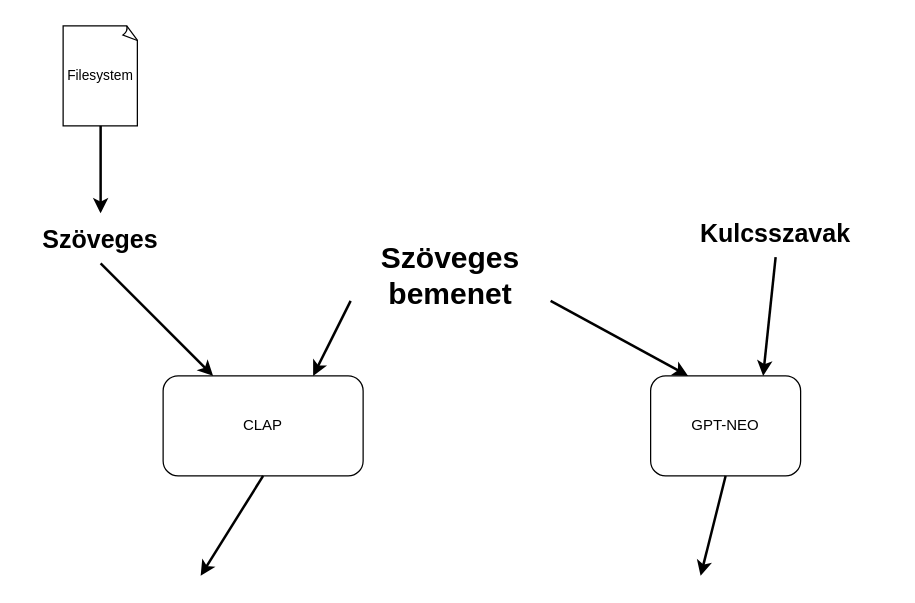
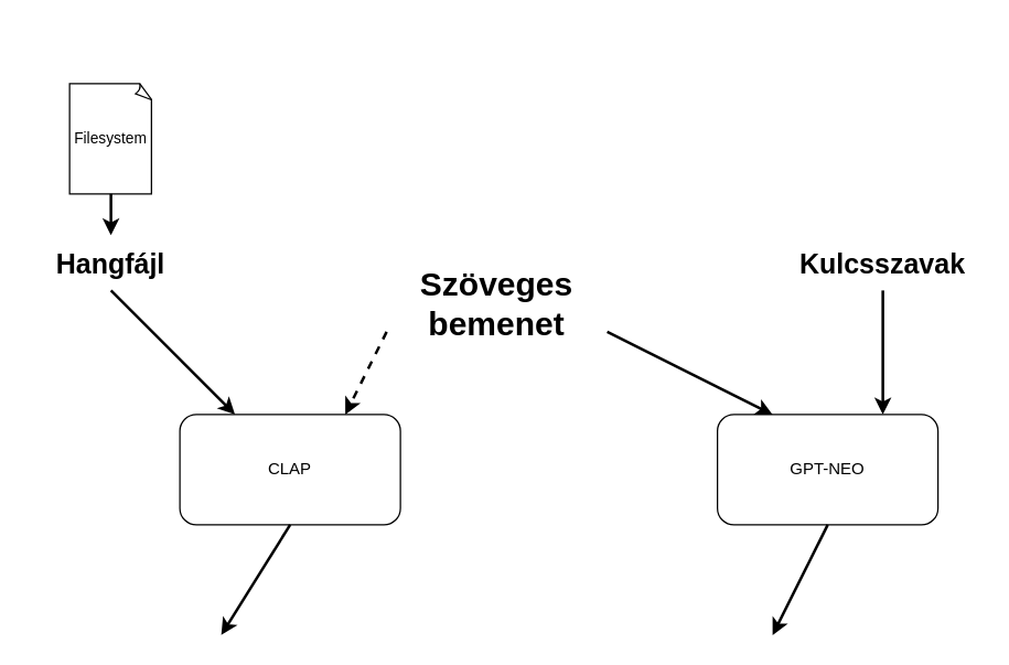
- <mxCell id="11" value="&lt;font style=&quot;font-size: 11px;&quot;&gt;Filesystem&lt;/font&gt;" style="whiteSpace=wrap;html=1;shape=mxgraph.basic.document" vertex="1" parent="1"><mxGeometry x="50" y="20" width="60" height="80" as="geometry" /></mxCell>
+ <mxCell id="11" value="&lt;font style=&quot;font-size: 11px;&quot;&gt;Filesystem&lt;/font&gt;" style="whiteSpace=wrap;html=1;shape=mxgraph.basic.document" vertex="1" parent="1"><mxGeometry x="50" y="60" width="60" height="80" as="geometry" /></mxCell>
- <mxCell id="8" value="&lt;font style=&quot;font-size: 24px;&quot;&gt;&lt;b style=&quot;font-size: 20px;&quot;&gt;Kulcsszavak&lt;br&gt;&lt;/b&gt;&lt;/font&gt;" style="text;html=1;strokeColor=none;fillColor=none;align=center;verticalAlign=middle;whiteSpace=wrap;rounded=0;strokeWidth=4;" vertex="1" parent="1"><mxGeometry x="550" y="165" width="140" height="40" as="geometry" /></mxCell>
+ <mxCell id="8" value="&lt;font style=&quot;font-size: 24px;&quot;&gt;&lt;b style=&quot;font-size: 20px;&quot;&gt;Kulcsszavak&lt;br&gt;&lt;/b&gt;&lt;/font&gt;" style="text;html=1;strokeColor=none;fillColor=none;align=center;verticalAlign=middle;whiteSpace=wrap;rounded=0;strokeWidth=4;" vertex="1" parent="1"><mxGeometry x="570" y="170" width="140" height="40" as="geometry" /></mxCell>
- <mxCell id="7" value="&lt;font style=&quot;font-size: 24px;&quot;&gt;&lt;b style=&quot;font-size: 20px;&quot;&gt;Szöveges&lt;/b&gt;&lt;/font&gt;" style="text;html=1;strokeColor=none;fillColor=none;align=center;verticalAlign=middle;whiteSpace=wrap;rounded=0;strokeWidth=4;" vertex="1" parent="1"><mxGeometry x="20" y="170" width="120" height="40" as="geometry" /></mxCell>
+ <mxCell id="7" value="&lt;font style=&quot;font-size: 24px;&quot;&gt;&lt;b style=&quot;font-size: 20px;&quot;&gt;Hangfájl&lt;/b&gt;&lt;/font&gt;" style="text;html=1;strokeColor=none;fillColor=none;align=center;verticalAlign=middle;whiteSpace=wrap;rounded=0;strokeWidth=4;" vertex="1" parent="1"><mxGeometry x="20" y="170" width="120" height="40" as="geometry" /></mxCell>
- <mxCell id="5" value="" style="endArrow=classic;html=1;rounded=0;entryX=0.75;entryY=0;entryDx=0;entryDy=0;exitX=0;exitY=0.75;exitDx=0;exitDy=0;endFill=1;strokeWidth=2;" edge="1" parent="1" source="2" target="3"><mxGeometry width="50" height="50" relative="1" as="geometry"><mxPoint x="330" y="530" as="sourcePoint" /><mxPoint x="380" y="480" as="targetPoint" /></mxGeometry></mxCell>
+ <mxCell id="5" value="" style="endArrow=classic;html=1;rounded=0;entryX=0.75;entryY=0;entryDx=0;entryDy=0;exitX=0;exitY=0.75;exitDx=0;exitDy=0;endFill=1;strokeWidth=2;dashed=1;" edge="1" parent="1" source="2" target="3"><mxGeometry width="50" height="50" relative="1" as="geometry"><mxPoint x="330" y="530" as="sourcePoint" /><mxPoint x="380" y="480" as="targetPoint" /></mxGeometry></mxCell>
- <mxCell id="4" value="GPT-NEO" style="rounded=1;whiteSpace=wrap;html=1;" vertex="1" parent="1"><mxGeometry x="520" y="300" width="120" height="80" as="geometry" /></mxCell>
+ <mxCell id="4" value="GPT-NEO" style="rounded=1;whiteSpace=wrap;html=1;" vertex="1" parent="1"><mxGeometry x="520" y="300" width="160" height="80" as="geometry" /></mxCell>
